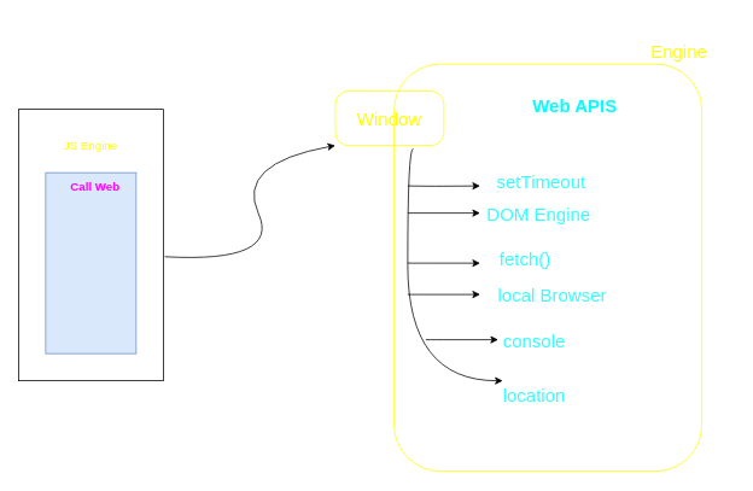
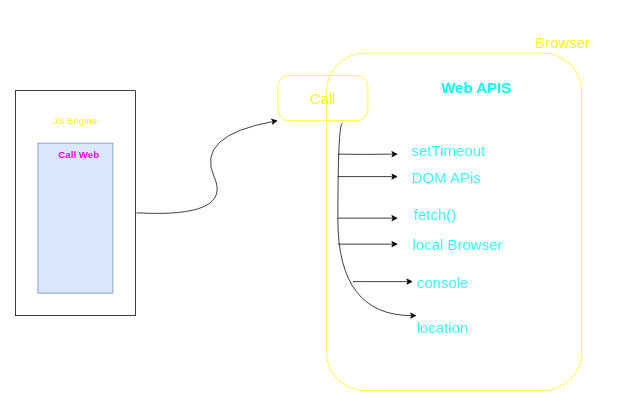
- <mxCell id="6" value="&lt;font style=&quot;font-size: 20px;&quot;&gt;Engine&lt;/font&gt;" style="text;strokeColor=none;align=center;fillColor=none;html=1;verticalAlign=middle;whiteSpace=wrap;rounded=0;glass=1;fontSize=13;fontColor=#FFFF00;" vertex="1" parent="1"><mxGeometry x="690" y="20" width="120" height="70" as="geometry" /></mxCell>
+ <mxCell id="6" value="&lt;font style=&quot;font-size: 20px;&quot;&gt;Browser&lt;/font&gt;" style="text;strokeColor=none;align=center;fillColor=none;html=1;verticalAlign=middle;whiteSpace=wrap;rounded=0;glass=1;fontSize=13;fontColor=#FFFF00;" vertex="1" parent="1"><mxGeometry x="690" y="20" width="120" height="70" as="geometry" /></mxCell>
- <mxCell id="8" value="Window" style="text;strokeColor=none;align=center;fillColor=none;html=1;verticalAlign=middle;whiteSpace=wrap;rounded=0;glass=1;fontSize=20;fontColor=#FFFF00;" vertex="1" parent="1"><mxGeometry x="400" y="115" width="60" height="30" as="geometry" /></mxCell>
+ <mxCell id="8" value="Call" style="text;strokeColor=none;align=center;fillColor=none;html=1;verticalAlign=middle;whiteSpace=wrap;rounded=0;glass=1;fontSize=20;fontColor=#FFFF00;" vertex="1" parent="1"><mxGeometry x="400" y="115" width="60" height="30" as="geometry" /></mxCell>
- <mxCell id="13" value="DOM Engine" style="text;strokeColor=none;align=center;fillColor=none;html=1;verticalAlign=middle;whiteSpace=wrap;rounded=0;glass=1;labelBackgroundColor=none;fillStyle=solid;fontSize=20;fontColor=#33FFFF;" vertex="1" parent="1"><mxGeometry x="450" y="220" width="290" height="30" as="geometry" /></mxCell>
+ <mxCell id="13" value="DOM APis" style="text;strokeColor=none;align=center;fillColor=none;html=1;verticalAlign=middle;whiteSpace=wrap;rounded=0;glass=1;labelBackgroundColor=none;fillStyle=solid;fontSize=20;fontColor=#33FFFF;" vertex="1" parent="1"><mxGeometry x="450" y="220" width="290" height="30" as="geometry" /></mxCell>
